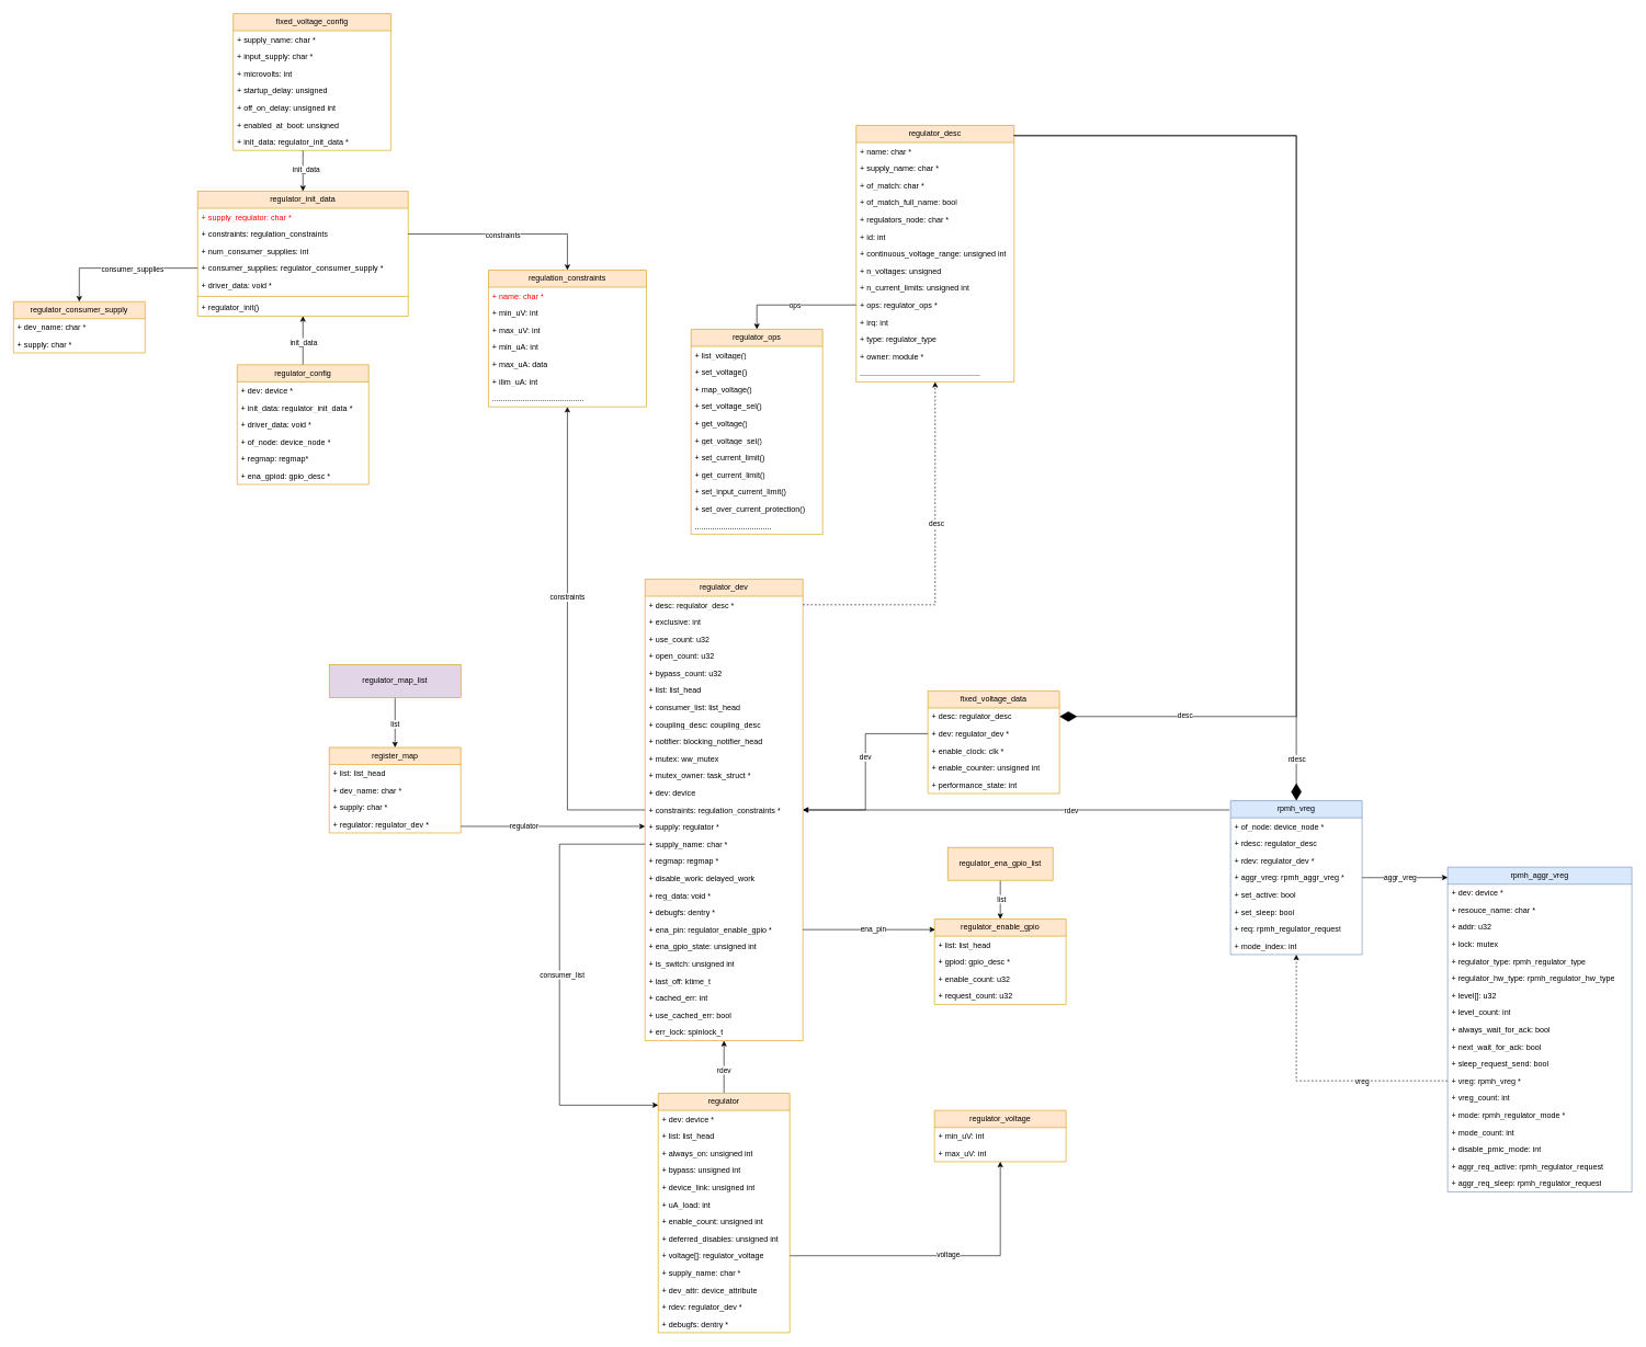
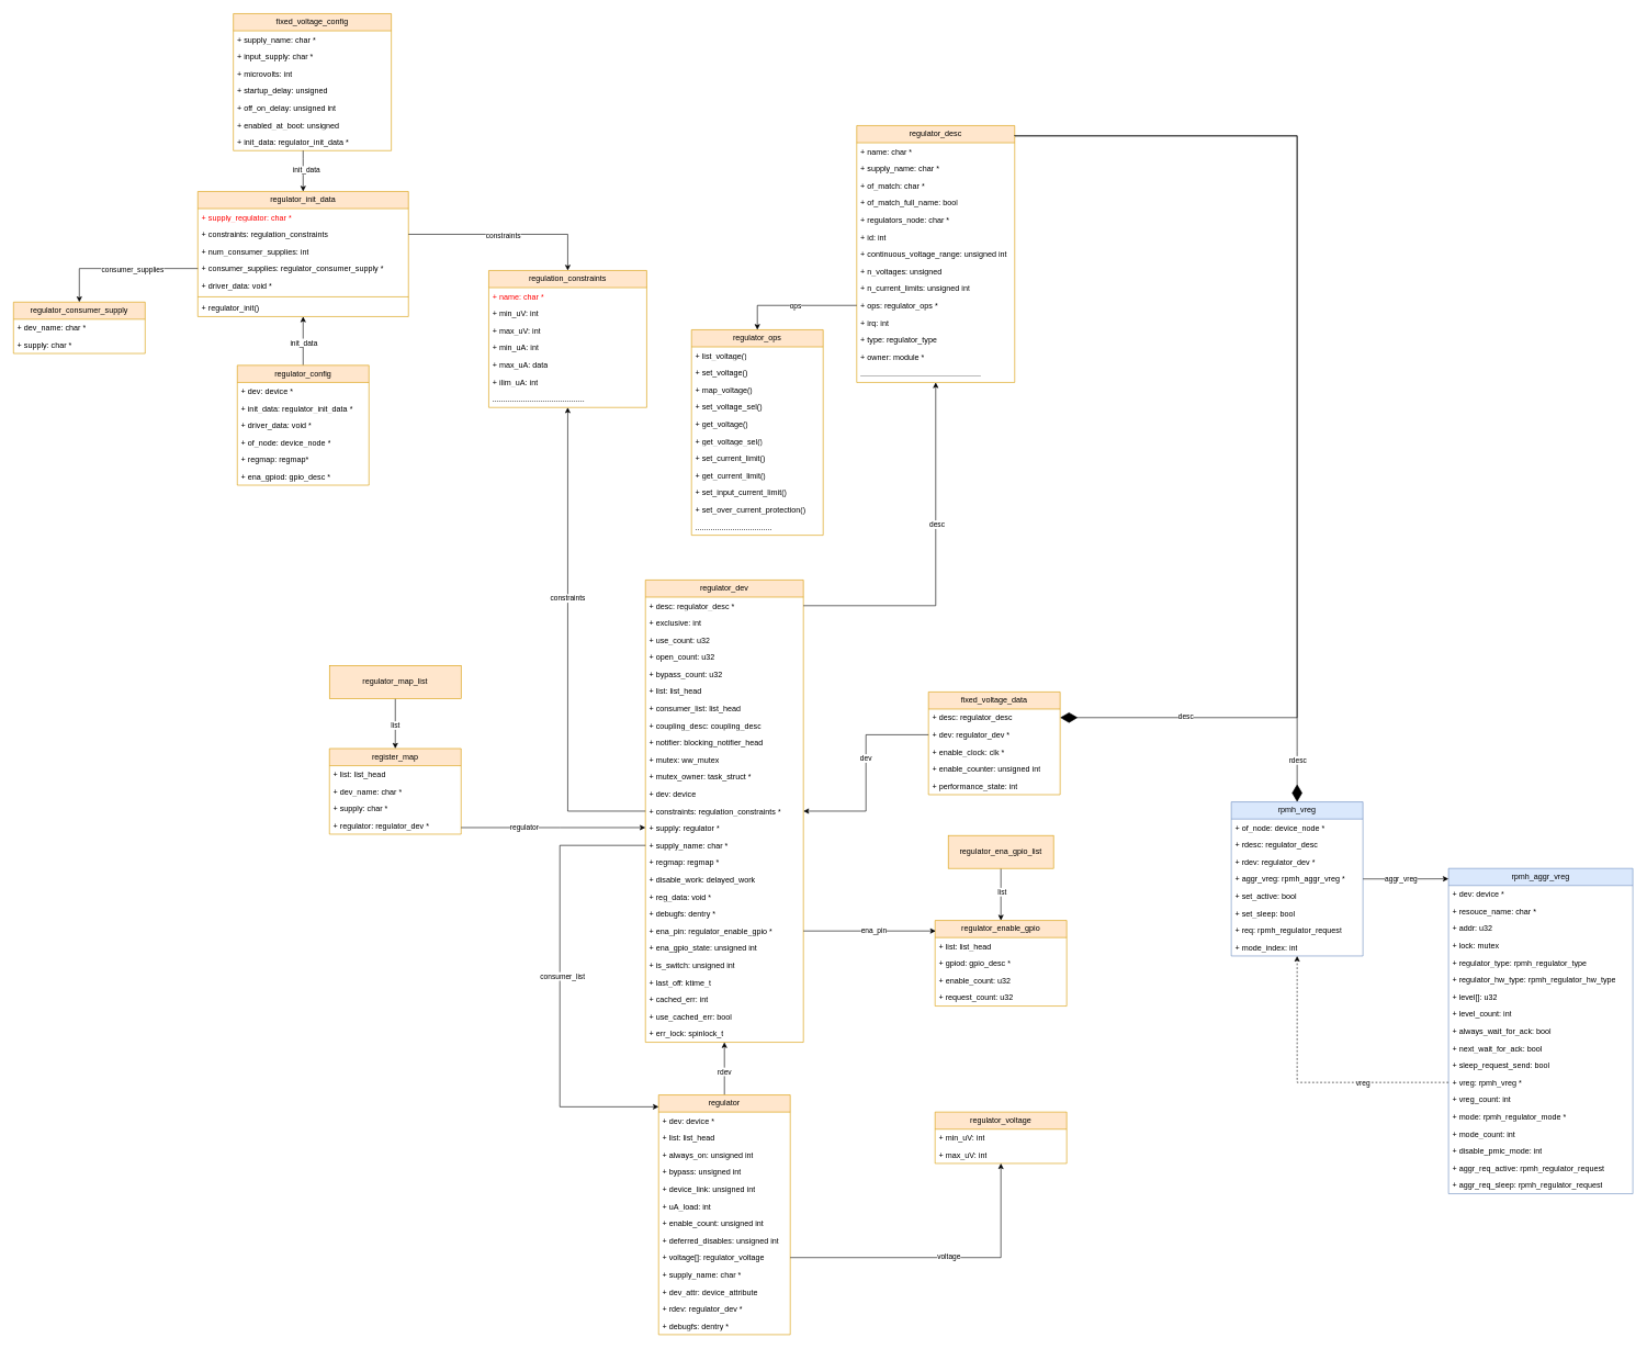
- <mxCell id="90" style="edgeStyle=orthogonalEdgeStyle;rounded=0;orthogonalLoop=1;jettySize=auto;html=1;dashed=1;" parent="1" source="64" target="46" edge="1"><mxGeometry relative="1" as="geometry" /></mxCell>
+ <mxCell id="90" style="edgeStyle=orthogonalEdgeStyle;rounded=0;orthogonalLoop=1;jettySize=auto;html=1;" parent="1" source="64" target="46" edge="1"><mxGeometry relative="1" as="geometry" /></mxCell>
- <mxCell id="111" value="regulator_map_list" style="html=1;whiteSpace=wrap;fillColor=#e1d5e7;strokeColor=#d79b00;" parent="1" vertex="1"><mxGeometry x="500" y="1010" width="200" height="50" as="geometry" /></mxCell>
+ <mxCell id="111" value="regulator_map_list" style="html=1;whiteSpace=wrap;fillColor=#ffe6cc;strokeColor=#d79b00;" parent="1" vertex="1"><mxGeometry x="500" y="1010" width="200" height="50" as="geometry" /></mxCell>
- <mxCell id="176" style="edgeStyle=orthogonalEdgeStyle;rounded=0;orthogonalLoop=1;jettySize=auto;html=1;exitX=-0.009;exitY=0.06;exitDx=0;exitDy=0;exitPerimeter=0;" edge="1" parent="1" source="178" target="63"><mxGeometry relative="1" as="geometry" /></mxCell>
- <mxCell id="177" value="rdev" style="edgeLabel;html=1;align=center;verticalAlign=middle;resizable=0;points=[];" vertex="1" connectable="0" parent="176"><mxGeometry x="-0.256" relative="1" as="geometry"><mxPoint as="offset" /></mxGeometry></mxCell>
- <mxCell id="103" value="regulator_ena_gpio_list" style="html=1;whiteSpace=wrap;fillColor=#ffe6cc;strokeColor=#d79b00;" parent="1" vertex="1"><mxGeometry x="1440" y="1288" width="160" height="50" as="geometry" /></mxCell>
+ <mxCell id="103" value="regulator_ena_gpio_list" style="html=1;whiteSpace=wrap;fillColor=#ffe6cc;strokeColor=#d79b00;" parent="1" vertex="1"><mxGeometry x="1440" y="1268" width="160" height="50" as="geometry" /></mxCell>
